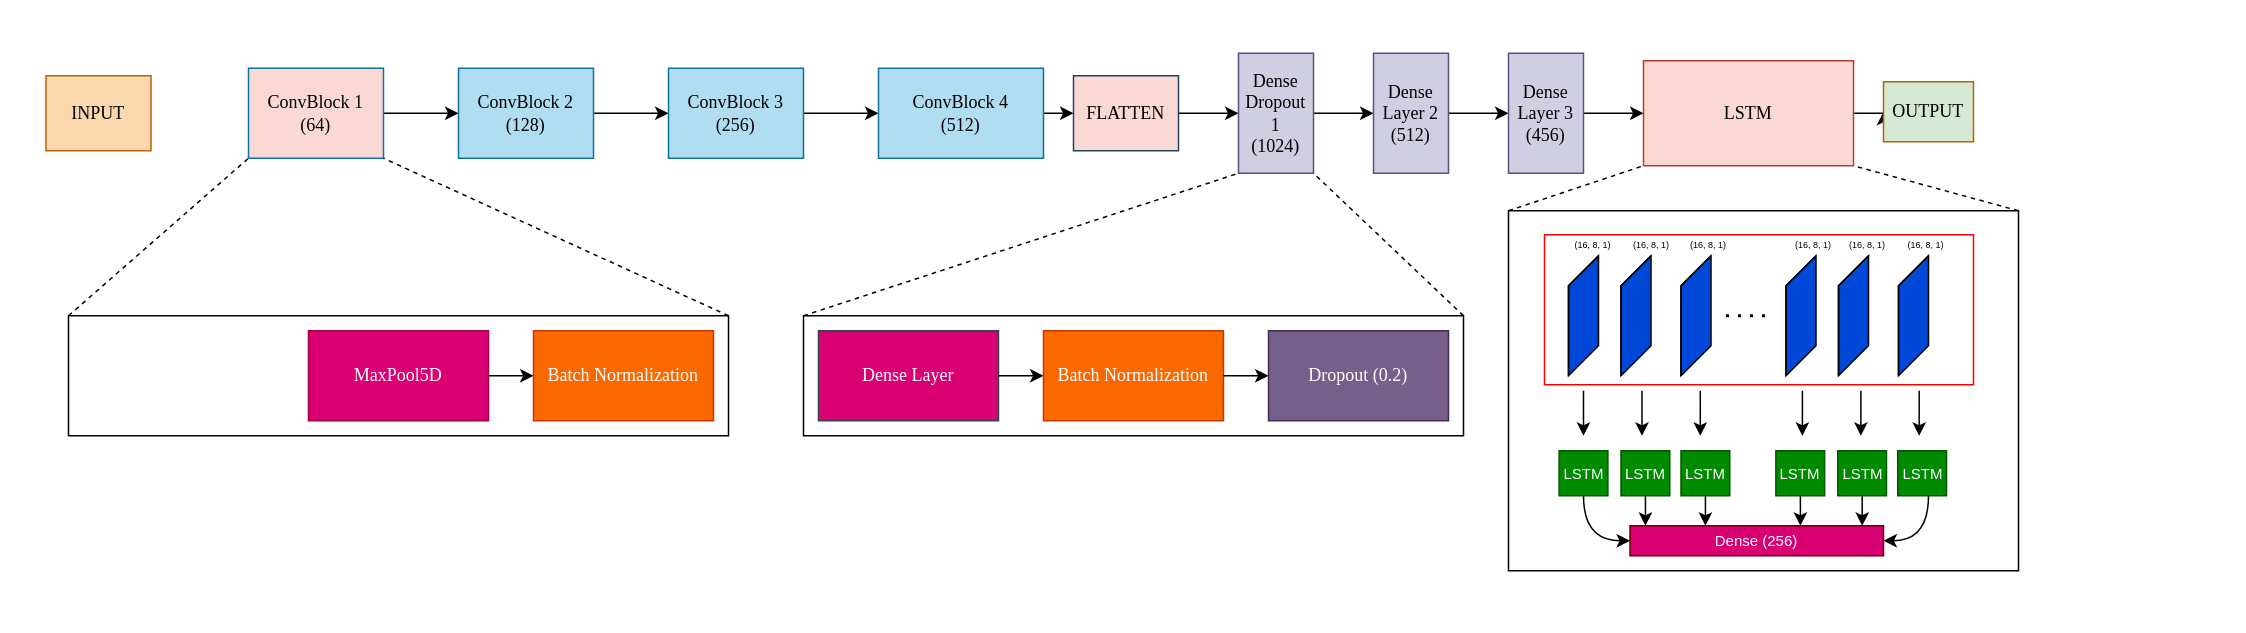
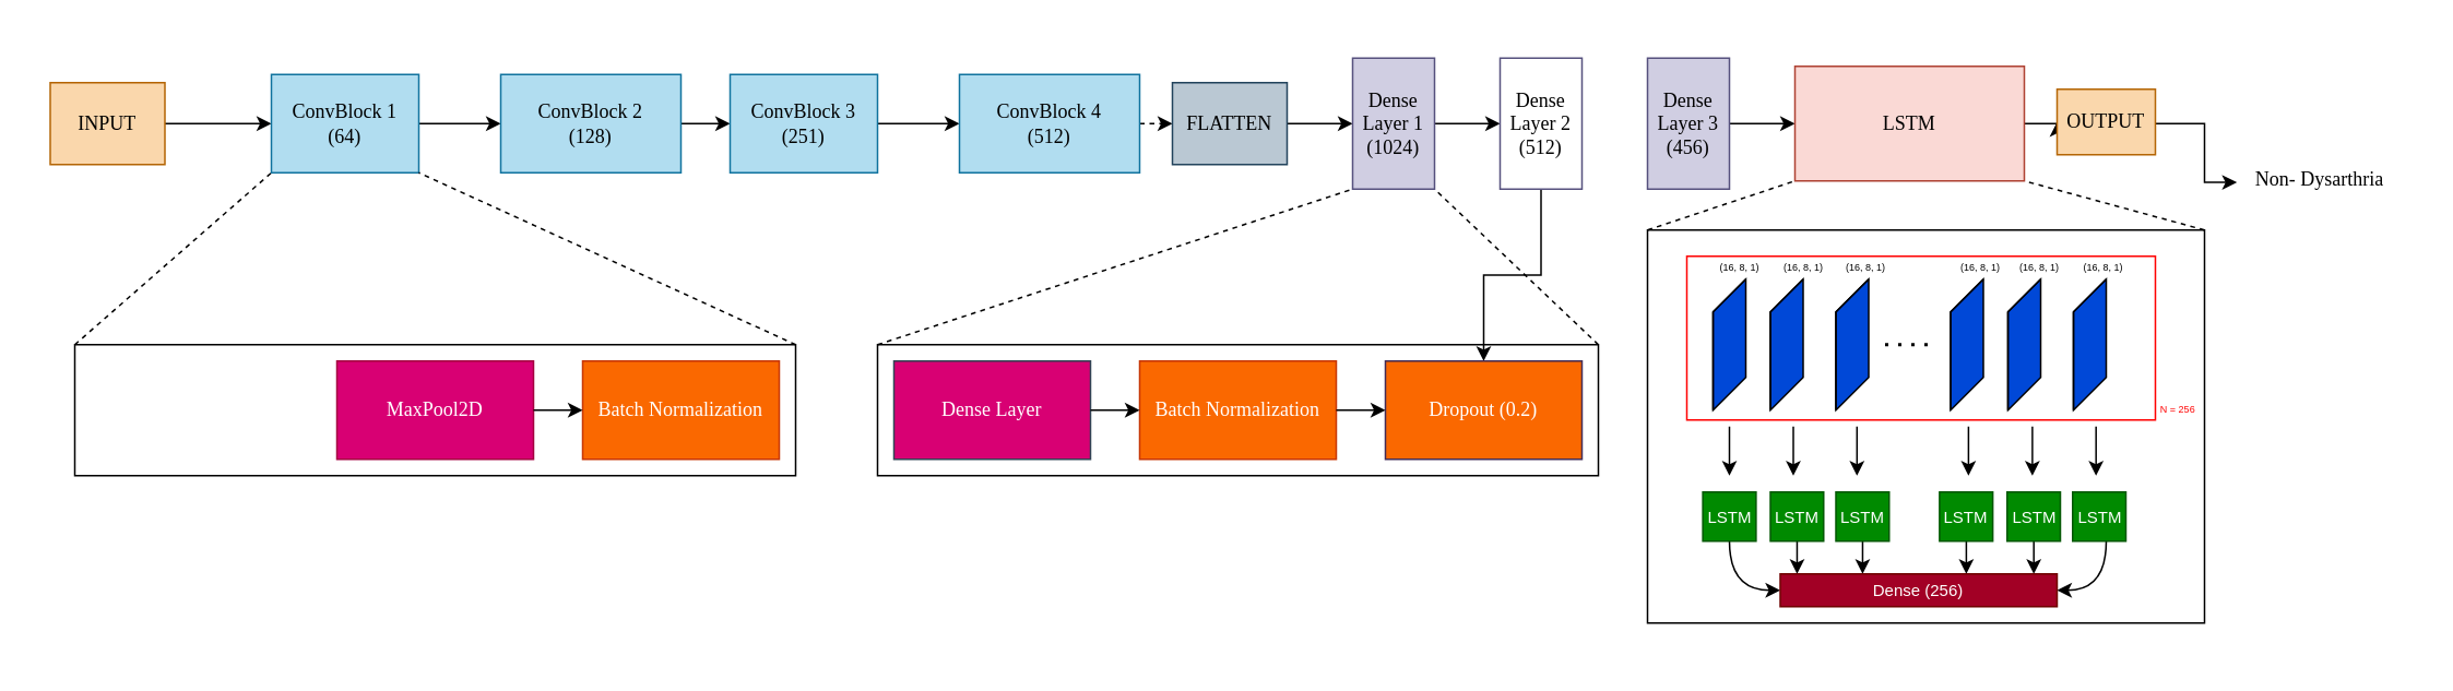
- <mxCell id="26" value="OUTPUT" style="rounded=0;whiteSpace=wrap;html=1;fillColor=#d5e8d4;strokeColor=#b46504;fontFamily=Times New Roman;" vertex="1" parent="1"><mxGeometry x="1255" y="54" width="60" height="40" as="geometry" /></mxCell>
+ <mxCell id="26" value="OUTPUT" style="rounded=0;whiteSpace=wrap;html=1;fillColor=#fad7ac;strokeColor=#b46504;fontFamily=Times New Roman;" vertex="1" parent="1"><mxGeometry x="1255" y="54" width="60" height="40" as="geometry" /></mxCell>
+ <mxCell id="5" style="edgeStyle=orthogonalEdgeStyle;rounded=0;orthogonalLoop=1;jettySize=auto;html=1;entryX=0;entryY=0.5;entryDx=0;entryDy=0;fontFamily=Times New Roman;" edge="1" parent="1" source="6" target="8"><mxGeometry relative="1" as="geometry" /></mxCell>
- <mxCell id="8" value="ConvBlock 1&lt;br&gt;(64)" style="rounded=0;whiteSpace=wrap;html=1;fillColor=#fad9d5;strokeColor=#10739e;fontFamily=Times New Roman;" vertex="1" parent="1"><mxGeometry x="165" y="45" width="90" height="60" as="geometry" /></mxCell>
+ <mxCell id="8" value="ConvBlock 1&lt;br&gt;(64)" style="rounded=0;whiteSpace=wrap;html=1;fillColor=#b1ddf0;strokeColor=#10739e;fontFamily=Times New Roman;" vertex="1" parent="1"><mxGeometry x="165" y="45" width="90" height="60" as="geometry" /></mxCell>
- <mxCell id="10" value="ConvBlock 2&lt;br&gt;(128)" style="rounded=0;whiteSpace=wrap;html=1;fillColor=#b1ddf0;strokeColor=#10739e;fontFamily=Times New Roman;" vertex="1" parent="1"><mxGeometry x="305" y="45" width="90" height="60" as="geometry" /></mxCell>
+ <mxCell id="10" value="ConvBlock 2&lt;br&gt;(128)" style="rounded=0;whiteSpace=wrap;html=1;fillColor=#b1ddf0;strokeColor=#10739e;fontFamily=Times New Roman;" vertex="1" parent="1"><mxGeometry x="305" y="45" width="110" height="60" as="geometry" /></mxCell>
- <mxCell id="12" value="ConvBlock 3&lt;br&gt;(256)" style="rounded=0;whiteSpace=wrap;html=1;fillColor=#b1ddf0;strokeColor=#10739e;fontFamily=Times New Roman;" vertex="1" parent="1"><mxGeometry x="445" y="45" width="90" height="60" as="geometry" /></mxCell>
+ <mxCell id="12" value="ConvBlock 3&lt;br&gt;(251)" style="rounded=0;whiteSpace=wrap;html=1;fillColor=#b1ddf0;strokeColor=#10739e;fontFamily=Times New Roman;" vertex="1" parent="1"><mxGeometry x="445" y="45" width="90" height="60" as="geometry" /></mxCell>
- <mxCell id="13" style="edgeStyle=orthogonalEdgeStyle;rounded=0;orthogonalLoop=1;jettySize=auto;html=1;exitX=1;exitY=0.5;exitDx=0;exitDy=0;entryX=0;entryY=0.5;entryDx=0;entryDy=0;" edge="1" parent="1" source="14" target="16"><mxGeometry relative="1" as="geometry" /></mxCell>
+ <mxCell id="13" style="edgeStyle=orthogonalEdgeStyle;rounded=0;orthogonalLoop=1;jettySize=auto;html=1;exitX=1;exitY=0.5;exitDx=0;exitDy=0;entryX=0;entryY=0.5;entryDx=0;entryDy=0;dashed=1;" edge="1" parent="1" source="14" target="16"><mxGeometry relative="1" as="geometry" /></mxCell>
- <mxCell id="16" value="FLATTEN" style="rounded=0;whiteSpace=wrap;html=1;fillColor=#fad9d5;strokeColor=#23445d;fontFamily=Times New Roman;" vertex="1" parent="1"><mxGeometry x="715" y="50" width="70" height="50" as="geometry" /></mxCell>
+ <mxCell id="16" value="FLATTEN" style="rounded=0;whiteSpace=wrap;html=1;fillColor=#bac8d3;strokeColor=#23445d;fontFamily=Times New Roman;" vertex="1" parent="1"><mxGeometry x="715" y="50" width="70" height="50" as="geometry" /></mxCell>
- <mxCell id="18" value="Dense Dropout 1&lt;br&gt;(1024)" style="rounded=0;whiteSpace=wrap;html=1;fillColor=#d0cee2;strokeColor=#56517e;fontFamily=Times New Roman;" vertex="1" parent="1"><mxGeometry x="825" y="35" width="50" height="80" as="geometry" /></mxCell>
+ <mxCell id="18" value="Dense Layer 1&lt;br&gt;(1024)" style="rounded=0;whiteSpace=wrap;html=1;fillColor=#d0cee2;strokeColor=#56517e;fontFamily=Times New Roman;" vertex="1" parent="1"><mxGeometry x="825" y="35" width="50" height="80" as="geometry" /></mxCell>
- <mxCell id="20" value="Dense Layer 2&lt;br&gt;(512)" style="rounded=0;whiteSpace=wrap;html=1;fillColor=#d0cee2;strokeColor=#56517e;fontFamily=Times New Roman;" vertex="1" parent="1"><mxGeometry x="915" y="35" width="50" height="80" as="geometry" /></mxCell>
+ <mxCell id="20" value="Dense Layer 2&lt;br&gt;(512)" style="rounded=0;whiteSpace=wrap;html=1;fillColor=#ffffff;strokeColor=#56517e;fontFamily=Times New Roman;" vertex="1" parent="1"><mxGeometry x="915" y="35" width="50" height="80" as="geometry" /></mxCell>
- <mxCell id="19" style="edgeStyle=orthogonalEdgeStyle;rounded=0;orthogonalLoop=1;jettySize=auto;html=1;entryX=0;entryY=0.5;entryDx=0;entryDy=0;fontFamily=Times New Roman;" edge="1" parent="1" source="20" target="22"><mxGeometry relative="1" as="geometry" /></mxCell>
+ <mxCell id="19" style="edgeStyle=orthogonalEdgeStyle;rounded=0;orthogonalLoop=1;jettySize=auto;html=1;fontFamily=Times New Roman;" edge="1" parent="1" source="20" target="43"><mxGeometry relative="1" as="geometry" /></mxCell>
+ <mxCell id="25" style="edgeStyle=orthogonalEdgeStyle;rounded=0;orthogonalLoop=1;jettySize=auto;html=1;entryX=-0.002;entryY=0.562;entryDx=0;entryDy=0;entryPerimeter=0;" edge="1" parent="1" source="26" target="27"><mxGeometry relative="1" as="geometry"><mxPoint x="1355" y="110" as="targetPoint" /><Array as="points"><mxPoint x="1345" y="75" /><mxPoint x="1345" y="111" /></Array></mxGeometry></mxCell>
+ <mxCell id="27" value="Non- Dysarthria" style="text;html=1;align=center;verticalAlign=middle;resizable=0;points=[];autosize=1;strokeColor=none;fillColor=none;fontFamily=Times New Roman;" vertex="1" parent="1"><mxGeometry x="1365" y="94" width="100" height="30" as="geometry" /></mxCell>
- <mxCell id="35" value="MaxPool5D" style="rounded=0;whiteSpace=wrap;html=1;fillColor=#d80073;fontColor=#ffffff;strokeColor=#A50040;fontFamily=Times New Roman;" vertex="1" parent="34"><mxGeometry x="150" width="120" height="60" as="geometry" /></mxCell>
+ <mxCell id="35" value="MaxPool2D" style="rounded=0;whiteSpace=wrap;html=1;fillColor=#d80073;fontColor=#ffffff;strokeColor=#A50040;fontFamily=Times New Roman;" vertex="1" parent="34"><mxGeometry x="150" width="120" height="60" as="geometry" /></mxCell>
- <mxCell id="43" value="Dropout (0.2)" style="rounded=0;whiteSpace=wrap;html=1;fontColor=#ffffff;fillColor=#76608a;strokeColor=#432D57;fontFamily=Times New Roman;" vertex="1" parent="38"><mxGeometry x="310" y="10" width="120" height="60" as="geometry" /></mxCell>
+ <mxCell id="43" value="Dropout (0.2)" style="rounded=0;whiteSpace=wrap;html=1;fontColor=#ffffff;fillColor=#fa6800;strokeColor=#432D57;fontFamily=Times New Roman;" vertex="1" parent="38"><mxGeometry x="310" y="10" width="120" height="60" as="geometry" /></mxCell>
+ <mxCell id="79" value="&lt;font color=&quot;#ff0000&quot; style=&quot;font-size: 6px;&quot;&gt;N = 256&lt;/font&gt;" style="text;html=1;strokeColor=none;fillColor=none;align=center;verticalAlign=middle;whiteSpace=wrap;rounded=0;fontSize=6;" vertex="1" parent="1"><mxGeometry x="1315" y="240" width="28" height="20" as="geometry" /></mxCell>
- <mxCell id="73" value="Dense (256)" style="rounded=0;whiteSpace=wrap;html=1;fontSize=10;strokeColor=#6F0000;fillColor=#d80073;fontColor=#ffffff;" vertex="1" parent="1"><mxGeometry x="1086" y="350" width="169" height="20" as="geometry" /></mxCell>
+ <mxCell id="73" value="Dense (256)" style="rounded=0;whiteSpace=wrap;html=1;fontSize=10;strokeColor=#6F0000;fillColor=#a20025;fontColor=#ffffff;" vertex="1" parent="1"><mxGeometry x="1086" y="350" width="169" height="20" as="geometry" /></mxCell>
